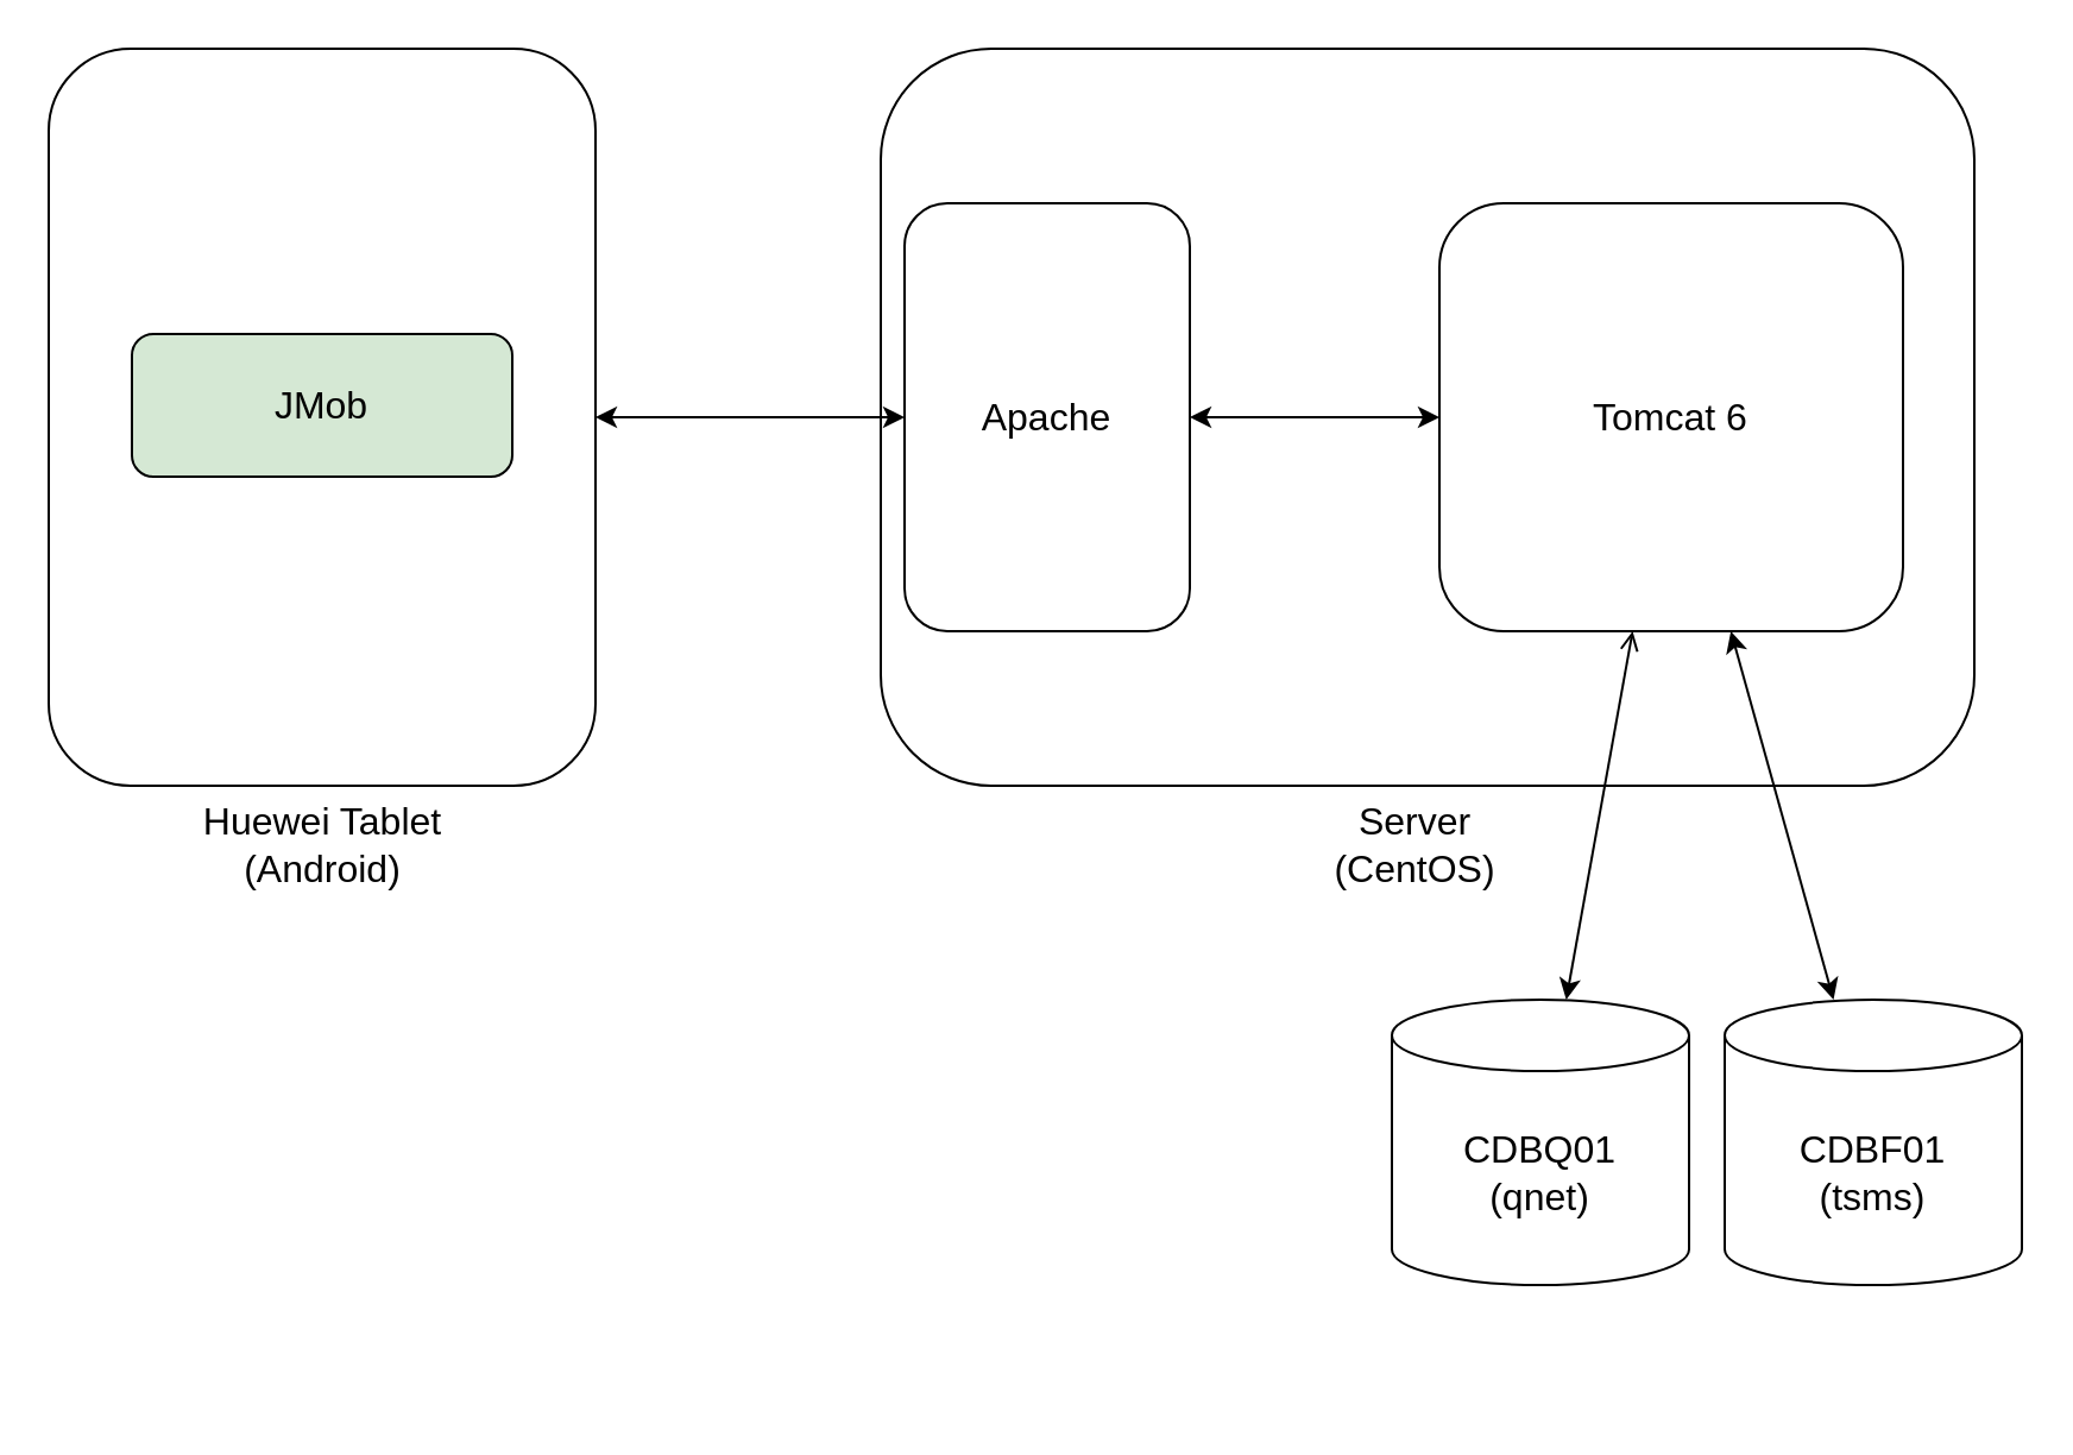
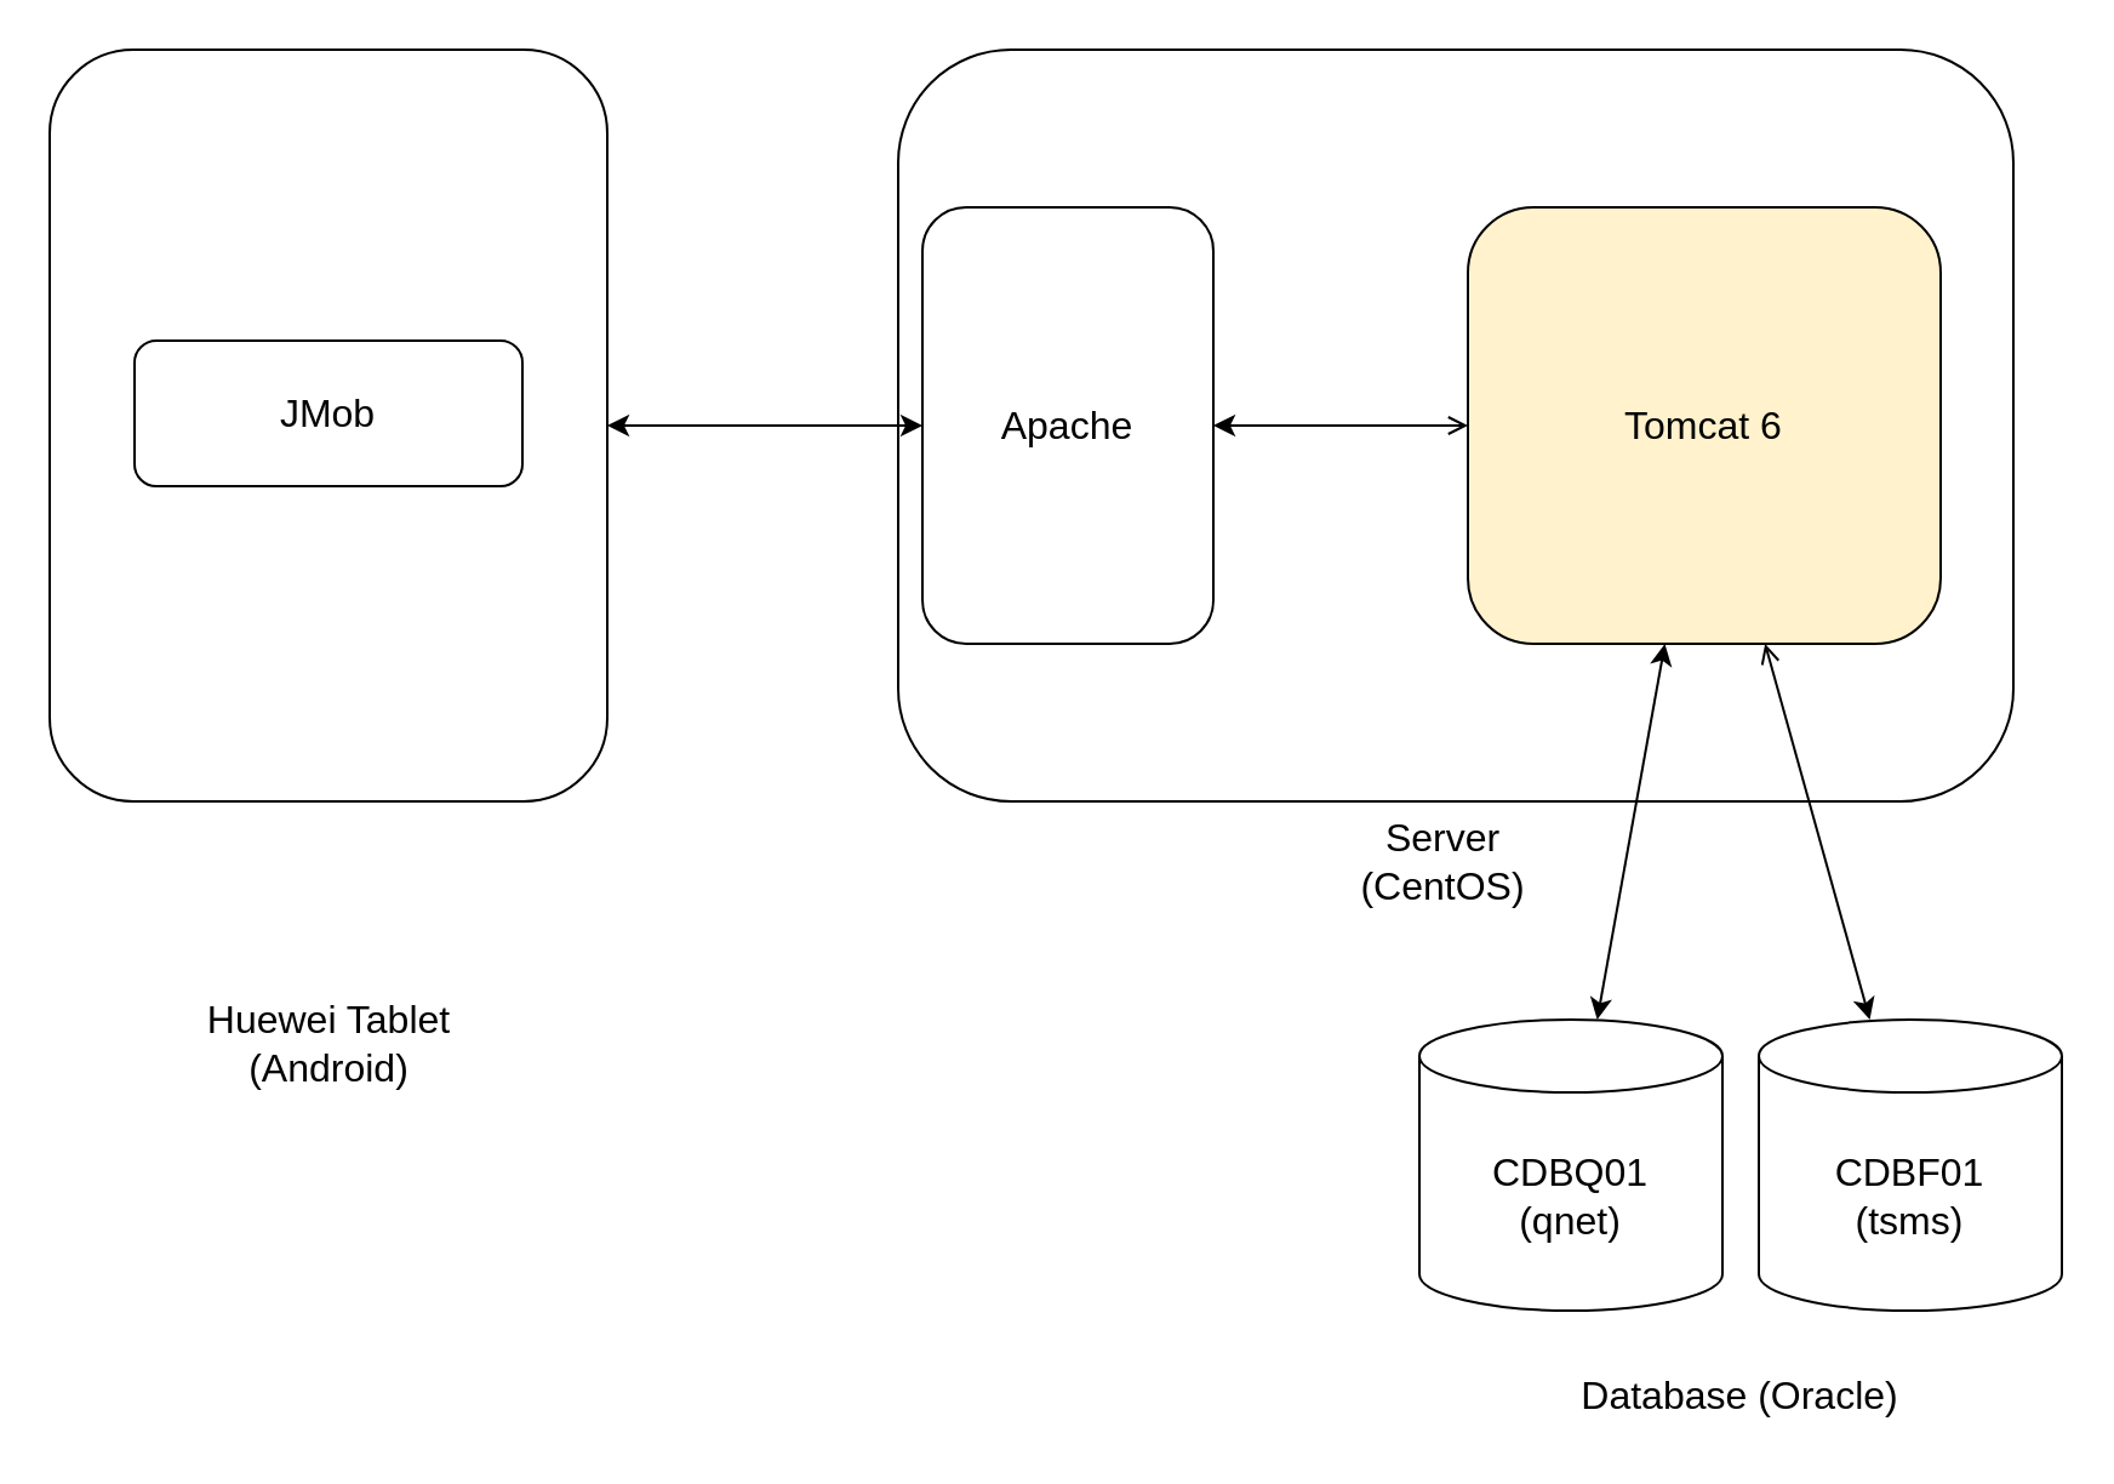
- <mxCell id="3" value="JMob" style="rounded=1;whiteSpace=wrap;html=1;fontSize=16;fillColor=#d5e8d4;" parent="1" vertex="1"><mxGeometry x="55" y="140" width="160" height="60" as="geometry" /></mxCell>
+ <mxCell id="3" value="JMob" style="rounded=1;whiteSpace=wrap;html=1;fontSize=16;" parent="1" vertex="1"><mxGeometry x="55" y="140" width="160" height="60" as="geometry" /></mxCell>
- <mxCell id="9" value="" style="endArrow=classic;startArrow=classic;html=1;rounded=0;fontSize=16;" parent="1" source="7" target="8" edge="1"><mxGeometry width="50" height="50" relative="1" as="geometry"><mxPoint x="310" y="250" as="sourcePoint" /><mxPoint x="360" y="200" as="targetPoint" /></mxGeometry></mxCell>
+ <mxCell id="9" value="" style="endArrow=open;startArrow=classic;html=1;rounded=0;fontSize=16;" parent="1" source="7" target="8" edge="1"><mxGeometry width="50" height="50" relative="1" as="geometry"><mxPoint x="310" y="250" as="sourcePoint" /><mxPoint x="360" y="200" as="targetPoint" /></mxGeometry></mxCell>
- <mxCell id="8" value="Tomcat 6" style="rounded=1;whiteSpace=wrap;html=1;fontSize=16;" parent="1" vertex="1"><mxGeometry x="605" y="85" width="195" height="180" as="geometry" /></mxCell>
+ <mxCell id="8" value="Tomcat 6" style="rounded=1;whiteSpace=wrap;html=1;fontSize=16;fillColor=#fff2cc;" parent="1" vertex="1"><mxGeometry x="605" y="85" width="195" height="180" as="geometry" /></mxCell>
- <mxCell id="12" value="" style="endArrow=open;startArrow=classic;html=1;rounded=0;fontSize=16;" parent="1" source="10" target="8" edge="1"><mxGeometry width="50" height="50" relative="1" as="geometry"><mxPoint x="335" y="330" as="sourcePoint" /><mxPoint x="385" y="280" as="targetPoint" /></mxGeometry></mxCell>
+ <mxCell id="12" value="" style="endArrow=classic;startArrow=classic;html=1;rounded=0;fontSize=16;" parent="1" source="10" target="8" edge="1"><mxGeometry width="50" height="50" relative="1" as="geometry"><mxPoint x="335" y="330" as="sourcePoint" /><mxPoint x="385" y="280" as="targetPoint" /></mxGeometry></mxCell>
- <mxCell id="15" value="" style="endArrow=classic;startArrow=classic;html=1;rounded=0;fontSize=16;" edge="1" parent="1" source="14" target="8"><mxGeometry width="50" height="50" relative="1" as="geometry"><mxPoint x="609.888" y="460" as="sourcePoint" /><mxPoint x="678.918" y="275" as="targetPoint" /></mxGeometry></mxCell>
+ <mxCell id="15" value="" style="endArrow=open;startArrow=classic;html=1;rounded=0;fontSize=16;" edge="1" parent="1" source="14" target="8"><mxGeometry width="50" height="50" relative="1" as="geometry"><mxPoint x="609.888" y="460" as="sourcePoint" /><mxPoint x="678.918" y="275" as="targetPoint" /></mxGeometry></mxCell>
- <mxCell id="5" value="Huewei Tablet&lt;br&gt;(Android)" style="text;html=1;strokeColor=none;fillColor=none;align=center;verticalAlign=middle;whiteSpace=wrap;rounded=0;fontSize=16;" parent="1" vertex="1"><mxGeometry x="72.5" y="340" width="125" height="30" as="geometry" /></mxCell>
+ <mxCell id="5" value="Huewei Tablet&lt;br&gt;(Android)" style="text;html=1;strokeColor=none;fillColor=none;align=center;verticalAlign=middle;whiteSpace=wrap;rounded=0;fontSize=16;" parent="1" vertex="1"><mxGeometry x="72.5" y="415" width="125" height="30" as="geometry" /></mxCell>
+ <mxCell id="11" value="Database (Oracle)" style="text;html=1;strokeColor=none;fillColor=none;align=center;verticalAlign=middle;whiteSpace=wrap;rounded=0;fontSize=16;" parent="1" vertex="1"><mxGeometry x="645" y="560" width="145" height="30" as="geometry" /></mxCell>
